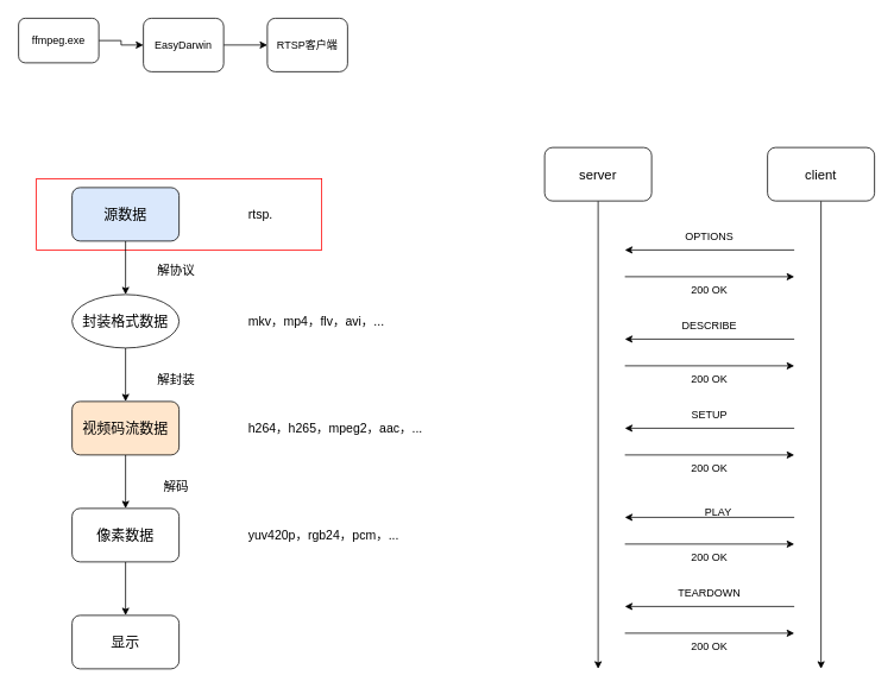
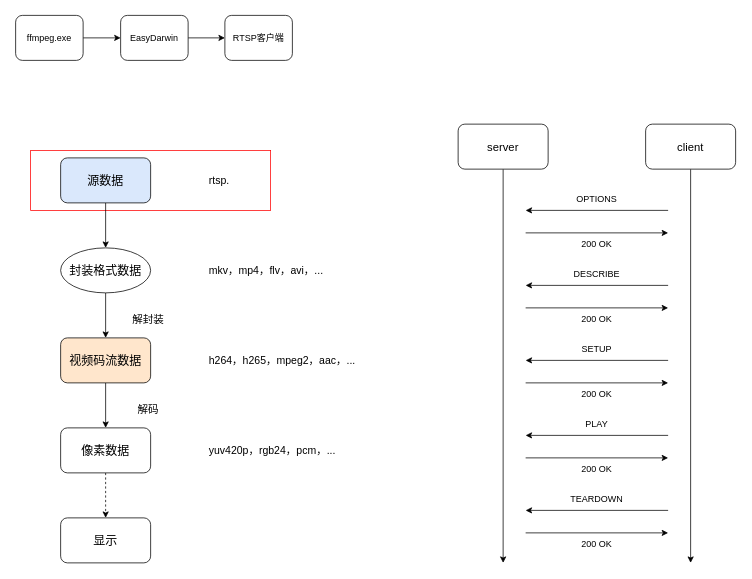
- <mxCell id="4" value="ffmpeg.exe" style="rounded=1;whiteSpace=wrap;html=1;" vertex="1" parent="1"><mxGeometry x="20" y="20" width="90" height="50" as="geometry" /></mxCell>
+ <mxCell id="4" value="ffmpeg.exe" style="rounded=1;whiteSpace=wrap;html=1;" vertex="1" parent="1"><mxGeometry x="20" y="20" width="90" height="60" as="geometry" /></mxCell>
- <mxCell id="17" value="解协议" style="text;html=1;strokeColor=none;fillColor=none;align=center;verticalAlign=middle;whiteSpace=wrap;rounded=0;fontSize=14;" vertex="1" parent="1"><mxGeometry x="167" y="288" width="60" height="30" as="geometry" /></mxCell>
- <mxCell id="42" value="PLAY" style="text;html=1;strokeColor=none;fillColor=none;align=center;verticalAlign=middle;whiteSpace=wrap;rounded=0;" vertex="1" parent="1"><mxGeometry x="775" y="560" width="60" height="30" as="geometry" /></mxCell>
+ <mxCell id="42" value="PLAY" style="text;html=1;strokeColor=none;fillColor=none;align=center;verticalAlign=middle;whiteSpace=wrap;rounded=0;" vertex="1" parent="1"><mxGeometry x="765" y="550" width="60" height="30" as="geometry" /></mxCell>
- <mxCell id="14" style="edgeStyle=orthogonalEdgeStyle;rounded=0;orthogonalLoop=1;jettySize=auto;html=1;exitX=0.5;exitY=1;exitDx=0;exitDy=0;entryX=0.5;entryY=0;entryDx=0;entryDy=0;" edge="1" parent="1" source="15" target="16"><mxGeometry relative="1" as="geometry" /></mxCell>
+ <mxCell id="14" style="edgeStyle=orthogonalEdgeStyle;rounded=0;orthogonalLoop=1;jettySize=auto;html=1;exitX=0.5;exitY=1;exitDx=0;exitDy=0;entryX=0.5;entryY=0;entryDx=0;entryDy=0;dashed=1;" edge="1" parent="1" source="15" target="16"><mxGeometry relative="1" as="geometry" /></mxCell>
